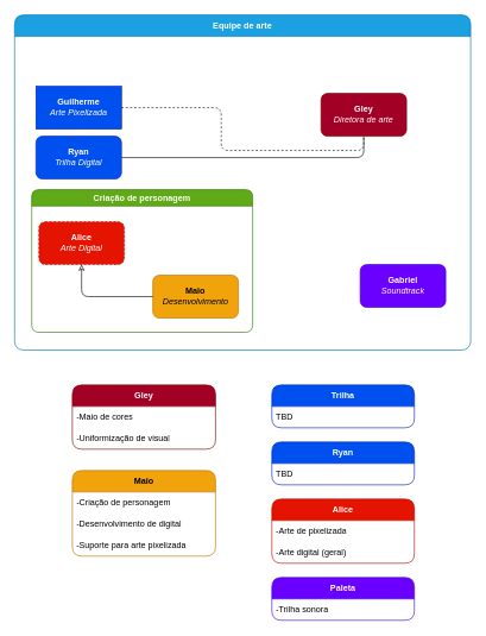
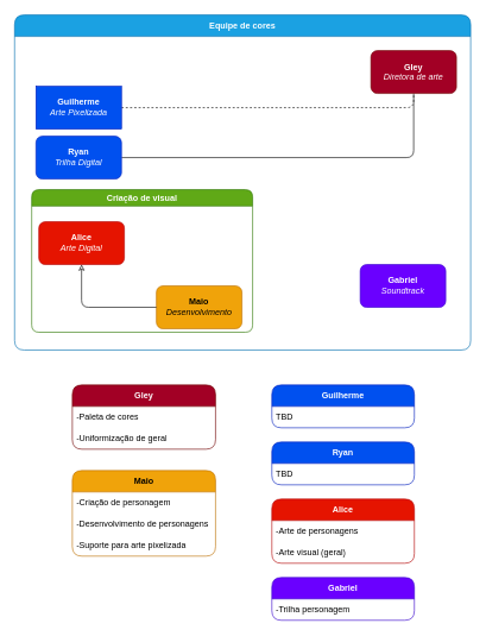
- <mxCell id="2" value="Equipe de arte" style="swimlane;whiteSpace=wrap;html=1;startSize=30;rounded=1;shadow=0;glass=0;backgroundOutline=0;container=0;swimlaneLine=1;labelBackgroundColor=none;fillColor=#1ba1e2;fontColor=#ffffff;strokeColor=#006EAF;" vertex="1" parent="1"><mxGeometry x="20" y="20" width="640" height="470" as="geometry" /></mxCell>
+ <mxCell id="2" value="Equipe de cores" style="swimlane;whiteSpace=wrap;html=1;startSize=30;rounded=1;shadow=0;glass=0;backgroundOutline=0;container=0;swimlaneLine=1;labelBackgroundColor=none;fillColor=#1ba1e2;fontColor=#ffffff;strokeColor=#006EAF;" vertex="1" parent="1"><mxGeometry x="20" y="20" width="640" height="470" as="geometry" /></mxCell>
- <mxCell id="8" value="&lt;b&gt;Gley&lt;br&gt;&lt;/b&gt;&lt;i&gt;Diretora de arte&lt;/i&gt;" style="rounded=1;whiteSpace=wrap;html=1;labelBackgroundColor=none;fillColor=#a20025;fontColor=#ffffff;strokeColor=#6F0000;" vertex="1" parent="2"><mxGeometry x="430" y="110" width="120" height="60" as="geometry" /></mxCell>
+ <mxCell id="8" value="&lt;b&gt;Gley&lt;br&gt;&lt;/b&gt;&lt;i&gt;Diretora de arte&lt;/i&gt;" style="rounded=1;whiteSpace=wrap;html=1;labelBackgroundColor=none;fillColor=#a20025;fontColor=#ffffff;strokeColor=#6F0000;" vertex="1" parent="2"><mxGeometry x="500" y="50" width="120" height="60" as="geometry" /></mxCell>
- <mxCell id="9" value="Criação de personagem" style="swimlane;whiteSpace=wrap;html=1;labelBackgroundColor=none;rounded=1;fillColor=#60a917;fontColor=#ffffff;strokeColor=#2D7600;" vertex="1" parent="2"><mxGeometry x="24" y="245" width="310" height="200" as="geometry"><mxRectangle x="70" y="225" width="180" height="30" as="alternateBounds" /></mxGeometry></mxCell>
+ <mxCell id="9" value="Criação de visual" style="swimlane;whiteSpace=wrap;html=1;labelBackgroundColor=none;rounded=1;fillColor=#60a917;fontColor=#ffffff;strokeColor=#2D7600;" vertex="1" parent="2"><mxGeometry x="24" y="245" width="310" height="200" as="geometry"><mxRectangle x="70" y="225" width="180" height="30" as="alternateBounds" /></mxGeometry></mxCell>
- <mxCell id="10" value="&lt;b&gt;Alice&lt;br&gt;&lt;/b&gt;&lt;i&gt;Arte Digital&lt;/i&gt;" style="rounded=1;whiteSpace=wrap;html=1;labelBackgroundColor=none;fillColor=#e51400;fontColor=#ffffff;strokeColor=#B20000;dashed=1;" vertex="1" parent="9"><mxGeometry x="10" y="45" width="120" height="60" as="geometry" /></mxCell>
+ <mxCell id="10" value="&lt;b&gt;Alice&lt;br&gt;&lt;/b&gt;&lt;i&gt;Arte Digital&lt;/i&gt;" style="rounded=1;whiteSpace=wrap;html=1;labelBackgroundColor=none;fillColor=#e51400;fontColor=#ffffff;strokeColor=#B20000;" vertex="1" parent="9"><mxGeometry x="10" y="45" width="120" height="60" as="geometry" /></mxCell>
- <mxCell id="11" value="&lt;b&gt;Maio&lt;br&gt;&lt;/b&gt;&lt;i&gt;Desenvolvimento&lt;/i&gt;" style="rounded=1;whiteSpace=wrap;html=1;labelBackgroundColor=none;fillColor=#f0a30a;fontColor=#000000;strokeColor=#BD7000;" vertex="1" parent="9"><mxGeometry x="170" y="120" width="120" height="60" as="geometry" /></mxCell>
+ <mxCell id="11" value="&lt;b&gt;Maio&lt;br&gt;&lt;/b&gt;&lt;i&gt;Desenvolvimento&lt;/i&gt;" style="rounded=1;whiteSpace=wrap;html=1;labelBackgroundColor=none;fillColor=#f0a30a;fontColor=#000000;strokeColor=#BD7000;" vertex="1" parent="9"><mxGeometry x="175" y="135" width="120" height="60" as="geometry" /></mxCell>
- <mxCell id="16" value="&lt;b&gt;Trilha&lt;/b&gt;" style="swimlane;fontStyle=0;childLayout=stackLayout;horizontal=1;startSize=30;horizontalStack=0;resizeParent=1;resizeParentMax=0;resizeLast=0;collapsible=1;marginBottom=0;whiteSpace=wrap;html=1;rounded=1;shadow=0;glass=0;flipH=1;flipV=0;labelBackgroundColor=none;fillColor=#0050ef;fontColor=#ffffff;strokeColor=#001DBC;" vertex="1" parent="1"><mxGeometry x="381" y="539" width="200" height="60" as="geometry" /></mxCell>
+ <mxCell id="16" value="&lt;b&gt;Guilherme&lt;/b&gt;" style="swimlane;fontStyle=0;childLayout=stackLayout;horizontal=1;startSize=30;horizontalStack=0;resizeParent=1;resizeParentMax=0;resizeLast=0;collapsible=1;marginBottom=0;whiteSpace=wrap;html=1;rounded=1;shadow=0;glass=0;flipH=1;flipV=0;labelBackgroundColor=none;fillColor=#0050ef;fontColor=#ffffff;strokeColor=#001DBC;" vertex="1" parent="1"><mxGeometry x="381" y="539" width="200" height="60" as="geometry" /></mxCell>
- <mxCell id="14" value="-Maio de cores" style="text;strokeColor=none;fillColor=none;align=left;verticalAlign=middle;spacingLeft=4;spacingRight=4;overflow=hidden;points=[[0,0.5],[1,0.5]];portConstraint=eastwest;rotatable=0;whiteSpace=wrap;html=1;labelBackgroundColor=none;rounded=1;" vertex="1" parent="13"><mxGeometry y="30" width="201" height="30" as="geometry" /></mxCell>
+ <mxCell id="14" value="-Paleta de cores" style="text;strokeColor=none;fillColor=none;align=left;verticalAlign=middle;spacingLeft=4;spacingRight=4;overflow=hidden;points=[[0,0.5],[1,0.5]];portConstraint=eastwest;rotatable=0;whiteSpace=wrap;html=1;labelBackgroundColor=none;rounded=1;" vertex="1" parent="13"><mxGeometry y="30" width="201" height="30" as="geometry" /></mxCell>
- <mxCell id="15" value="-Uniformização de visual" style="text;strokeColor=none;fillColor=none;align=left;verticalAlign=middle;spacingLeft=4;spacingRight=4;overflow=hidden;points=[[0,0.5],[1,0.5]];portConstraint=eastwest;rotatable=0;whiteSpace=wrap;html=1;labelBackgroundColor=none;rounded=1;" vertex="1" parent="13"><mxGeometry y="60" width="201" height="30" as="geometry" /></mxCell>
+ <mxCell id="15" value="-Uniformização de geral" style="text;strokeColor=none;fillColor=none;align=left;verticalAlign=middle;spacingLeft=4;spacingRight=4;overflow=hidden;points=[[0,0.5],[1,0.5]];portConstraint=eastwest;rotatable=0;whiteSpace=wrap;html=1;labelBackgroundColor=none;rounded=1;" vertex="1" parent="13"><mxGeometry y="60" width="201" height="30" as="geometry" /></mxCell>
- <mxCell id="27" value="-Desenvolvimento de digital" style="text;strokeColor=none;fillColor=none;align=left;verticalAlign=middle;spacingLeft=4;spacingRight=4;overflow=hidden;points=[[0,0.5],[1,0.5]];portConstraint=eastwest;rotatable=0;whiteSpace=wrap;html=1;labelBackgroundColor=none;rounded=1;" vertex="1" parent="25"><mxGeometry y="60" width="201" height="30" as="geometry" /></mxCell>
+ <mxCell id="27" value="-Desenvolvimento de personagens" style="text;strokeColor=none;fillColor=none;align=left;verticalAlign=middle;spacingLeft=4;spacingRight=4;overflow=hidden;points=[[0,0.5],[1,0.5]];portConstraint=eastwest;rotatable=0;whiteSpace=wrap;html=1;labelBackgroundColor=none;rounded=1;" vertex="1" parent="25"><mxGeometry y="60" width="201" height="30" as="geometry" /></mxCell>
- <mxCell id="21" value="-Arte de pixelizada" style="text;strokeColor=none;fillColor=none;align=left;verticalAlign=middle;spacingLeft=4;spacingRight=4;overflow=hidden;points=[[0,0.5],[1,0.5]];portConstraint=eastwest;rotatable=0;whiteSpace=wrap;html=1;labelBackgroundColor=none;rounded=1;" vertex="1" parent="20"><mxGeometry y="30" width="200" height="30" as="geometry" /></mxCell>
+ <mxCell id="21" value="-Arte de personagens" style="text;strokeColor=none;fillColor=none;align=left;verticalAlign=middle;spacingLeft=4;spacingRight=4;overflow=hidden;points=[[0,0.5],[1,0.5]];portConstraint=eastwest;rotatable=0;whiteSpace=wrap;html=1;labelBackgroundColor=none;rounded=1;" vertex="1" parent="20"><mxGeometry y="30" width="200" height="30" as="geometry" /></mxCell>
- <mxCell id="22" value="-Arte digital (geral)" style="text;strokeColor=none;fillColor=none;align=left;verticalAlign=middle;spacingLeft=4;spacingRight=4;overflow=hidden;points=[[0,0.5],[1,0.5]];portConstraint=eastwest;rotatable=0;whiteSpace=wrap;html=1;labelBackgroundColor=none;rounded=1;" vertex="1" parent="20"><mxGeometry y="60" width="200" height="30" as="geometry" /></mxCell>
+ <mxCell id="22" value="-Arte visual (geral)" style="text;strokeColor=none;fillColor=none;align=left;verticalAlign=middle;spacingLeft=4;spacingRight=4;overflow=hidden;points=[[0,0.5],[1,0.5]];portConstraint=eastwest;rotatable=0;whiteSpace=wrap;html=1;labelBackgroundColor=none;rounded=1;" vertex="1" parent="20"><mxGeometry y="60" width="200" height="30" as="geometry" /></mxCell>
- <mxCell id="23" value="&lt;b&gt;Paleta&lt;/b&gt;" style="swimlane;fontStyle=0;childLayout=stackLayout;horizontal=1;startSize=30;horizontalStack=0;resizeParent=1;resizeParentMax=0;resizeLast=0;collapsible=1;marginBottom=0;whiteSpace=wrap;html=1;rounded=1;shadow=0;glass=0;flipH=1;flipV=0;labelBackgroundColor=none;fillColor=#6a00ff;fontColor=#ffffff;strokeColor=#3700CC;" vertex="1" parent="1"><mxGeometry x="381" y="809" width="200" height="60" as="geometry" /></mxCell>
+ <mxCell id="23" value="&lt;b&gt;Gabriel&lt;/b&gt;" style="swimlane;fontStyle=0;childLayout=stackLayout;horizontal=1;startSize=30;horizontalStack=0;resizeParent=1;resizeParentMax=0;resizeLast=0;collapsible=1;marginBottom=0;whiteSpace=wrap;html=1;rounded=1;shadow=0;glass=0;flipH=1;flipV=0;labelBackgroundColor=none;fillColor=#6a00ff;fontColor=#ffffff;strokeColor=#3700CC;" vertex="1" parent="1"><mxGeometry x="381" y="809" width="200" height="60" as="geometry" /></mxCell>
- <mxCell id="24" value="-Trilha sonora" style="text;strokeColor=none;fillColor=none;align=left;verticalAlign=middle;spacingLeft=4;spacingRight=4;overflow=hidden;points=[[0,0.5],[1,0.5]];portConstraint=eastwest;rotatable=0;whiteSpace=wrap;html=1;labelBackgroundColor=none;rounded=1;" vertex="1" parent="23"><mxGeometry y="30" width="200" height="30" as="geometry" /></mxCell>
+ <mxCell id="24" value="-Trilha personagem" style="text;strokeColor=none;fillColor=none;align=left;verticalAlign=middle;spacingLeft=4;spacingRight=4;overflow=hidden;points=[[0,0.5],[1,0.5]];portConstraint=eastwest;rotatable=0;whiteSpace=wrap;html=1;labelBackgroundColor=none;rounded=1;" vertex="1" parent="23"><mxGeometry y="30" width="200" height="30" as="geometry" /></mxCell>
